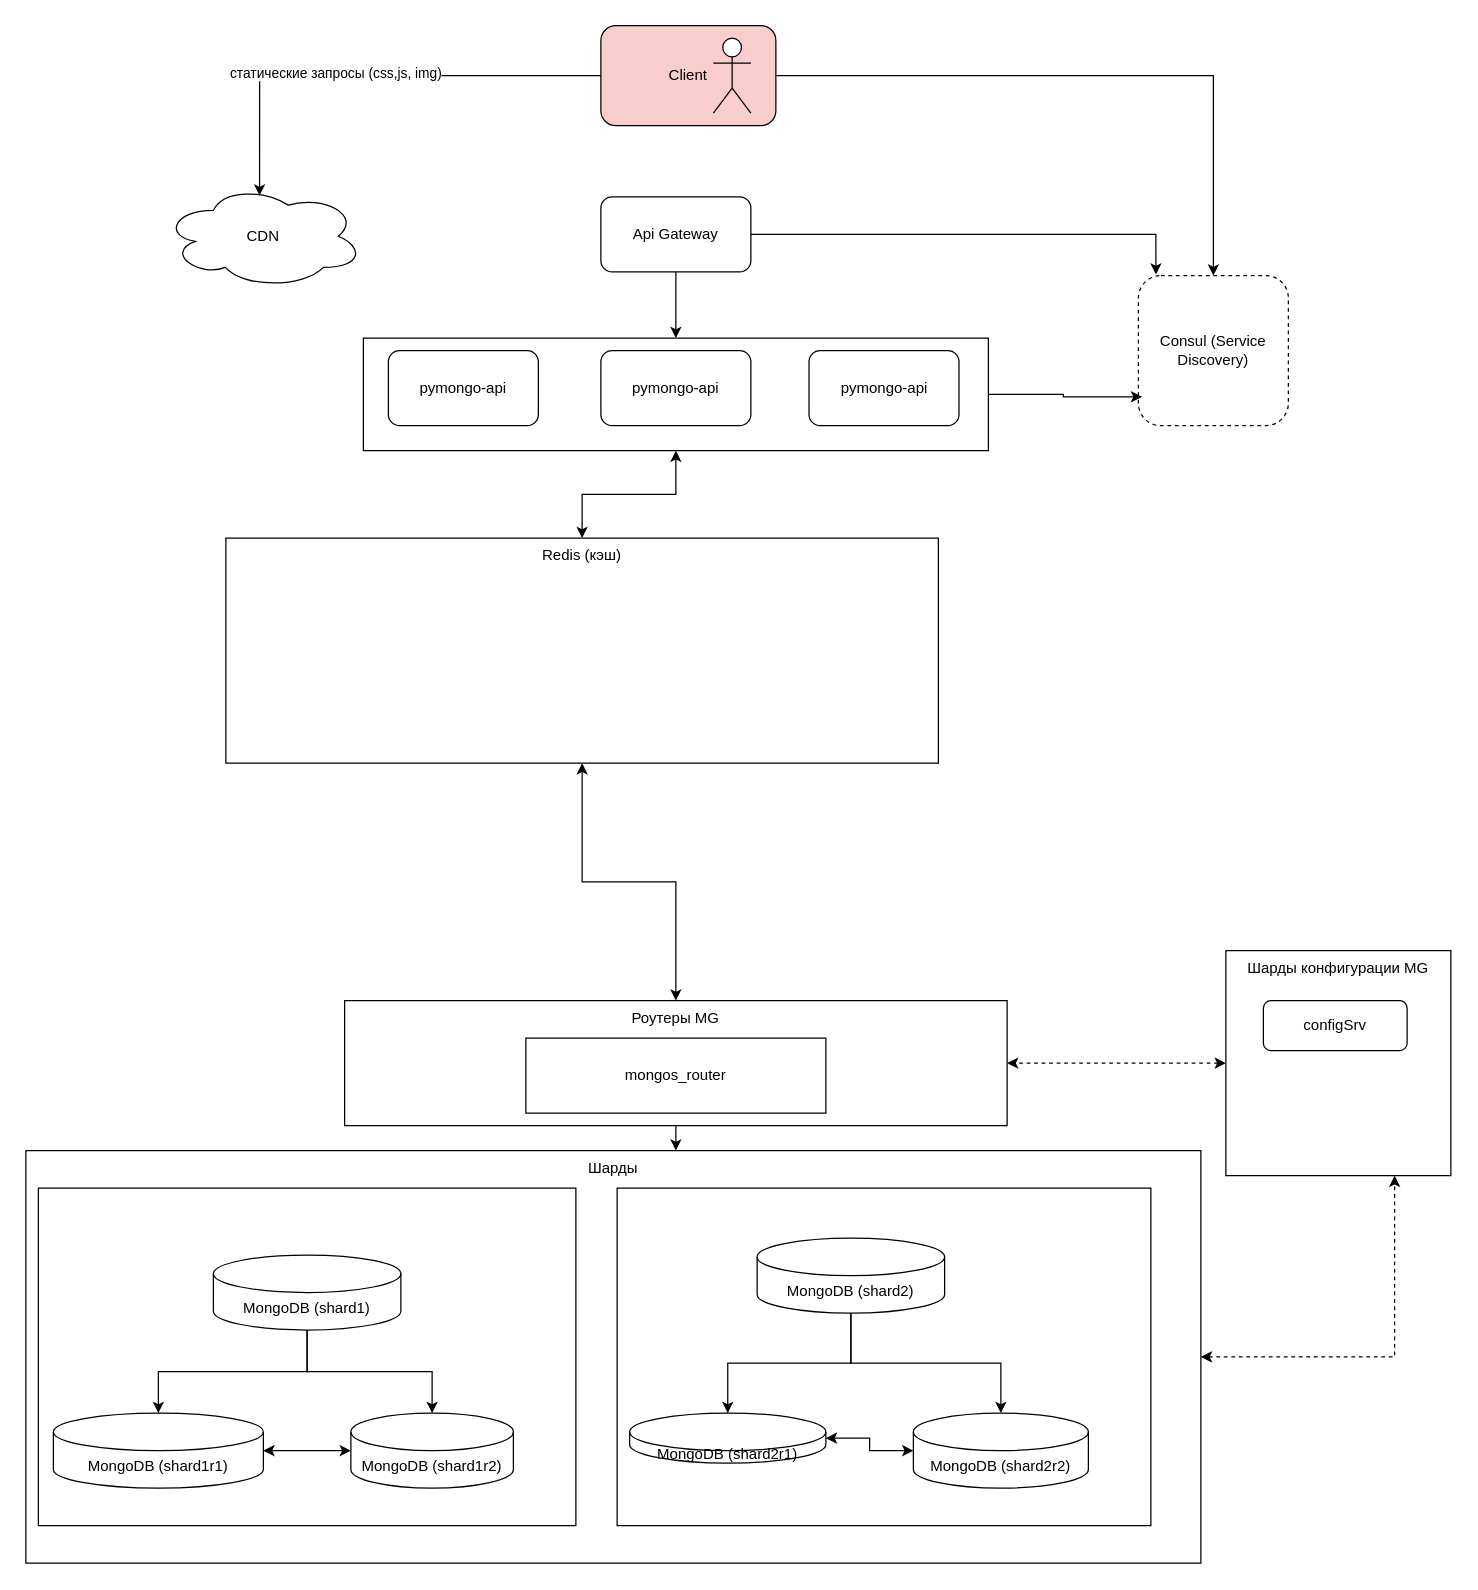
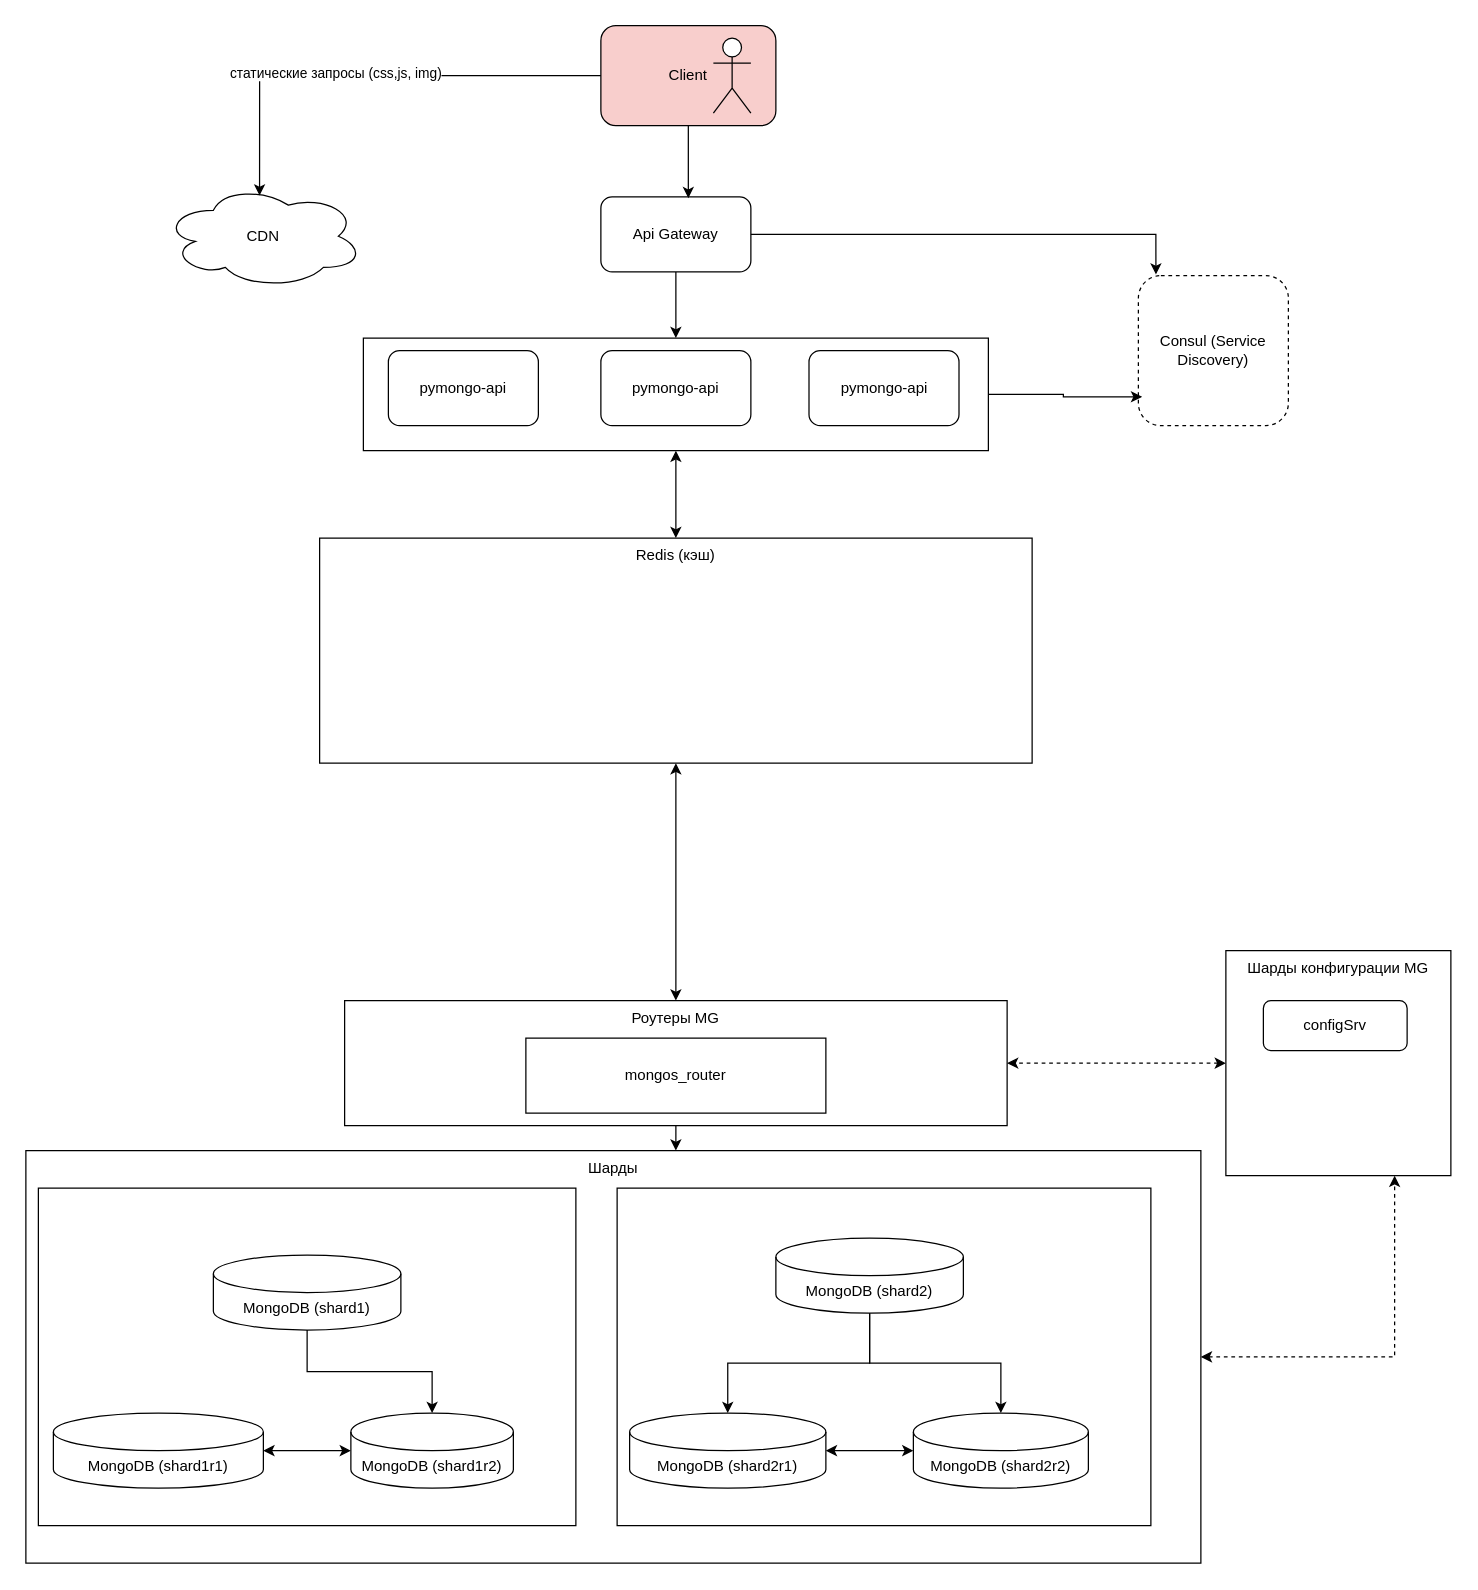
- <mxCell id="36" style="edgeStyle=orthogonalEdgeStyle;rounded=0;orthogonalLoop=1;jettySize=auto;html=1;" edge="1" parent="1" source="33" target="34"><mxGeometry relative="1" as="geometry" /></mxCell>
+ <mxCell id="36" style="edgeStyle=orthogonalEdgeStyle;rounded=0;orthogonalLoop=1;jettySize=auto;html=1;entryX=0.583;entryY=0.017;entryDx=0;entryDy=0;entryPerimeter=0;" edge="1" parent="1" source="33" target="32"><mxGeometry relative="1" as="geometry" /></mxCell>
- <mxCell id="26" value="Redis (кэш)" style="rounded=0;whiteSpace=wrap;html=1;verticalAlign=top;" vertex="1" parent="1"><mxGeometry x="180" y="430" width="570" height="180" as="geometry" /></mxCell>
+ <mxCell id="26" value="Redis (кэш)" style="rounded=0;whiteSpace=wrap;html=1;verticalAlign=top;" vertex="1" parent="1"><mxGeometry x="255" y="430" width="570" height="180" as="geometry" /></mxCell>
- <mxCell id="18" value="MongoDB (shard2)" style="shape=cylinder3;whiteSpace=wrap;html=1;boundedLbl=1;backgroundOutline=1;size=15;" vertex="1" parent="1"><mxGeometry x="605" y="990" width="150" height="60" as="geometry" /></mxCell>
+ <mxCell id="18" value="MongoDB (shard2)" style="shape=cylinder3;whiteSpace=wrap;html=1;boundedLbl=1;backgroundOutline=1;size=15;" vertex="1" parent="1"><mxGeometry x="620" y="990" width="150" height="60" as="geometry" /></mxCell>
- <mxCell id="22" style="edgeStyle=orthogonalEdgeStyle;rounded=0;orthogonalLoop=1;jettySize=auto;html=1;entryX=0.5;entryY=0;entryDx=0;entryDy=0;entryPerimeter=0;" edge="1" parent="1" source="8" target="14"><mxGeometry relative="1" as="geometry" /></mxCell>
- <mxCell id="19" value="MongoDB (shard2r1)" style="shape=cylinder3;whiteSpace=wrap;html=1;boundedLbl=1;backgroundOutline=1;size=15;" vertex="1" parent="1"><mxGeometry x="503" y="1130" width="157" height="40" as="geometry" /></mxCell>
+ <mxCell id="19" value="MongoDB (shard2r1)" style="shape=cylinder3;whiteSpace=wrap;html=1;boundedLbl=1;backgroundOutline=1;size=15;" vertex="1" parent="1"><mxGeometry x="503" y="1130" width="157" height="60" as="geometry" /></mxCell>
